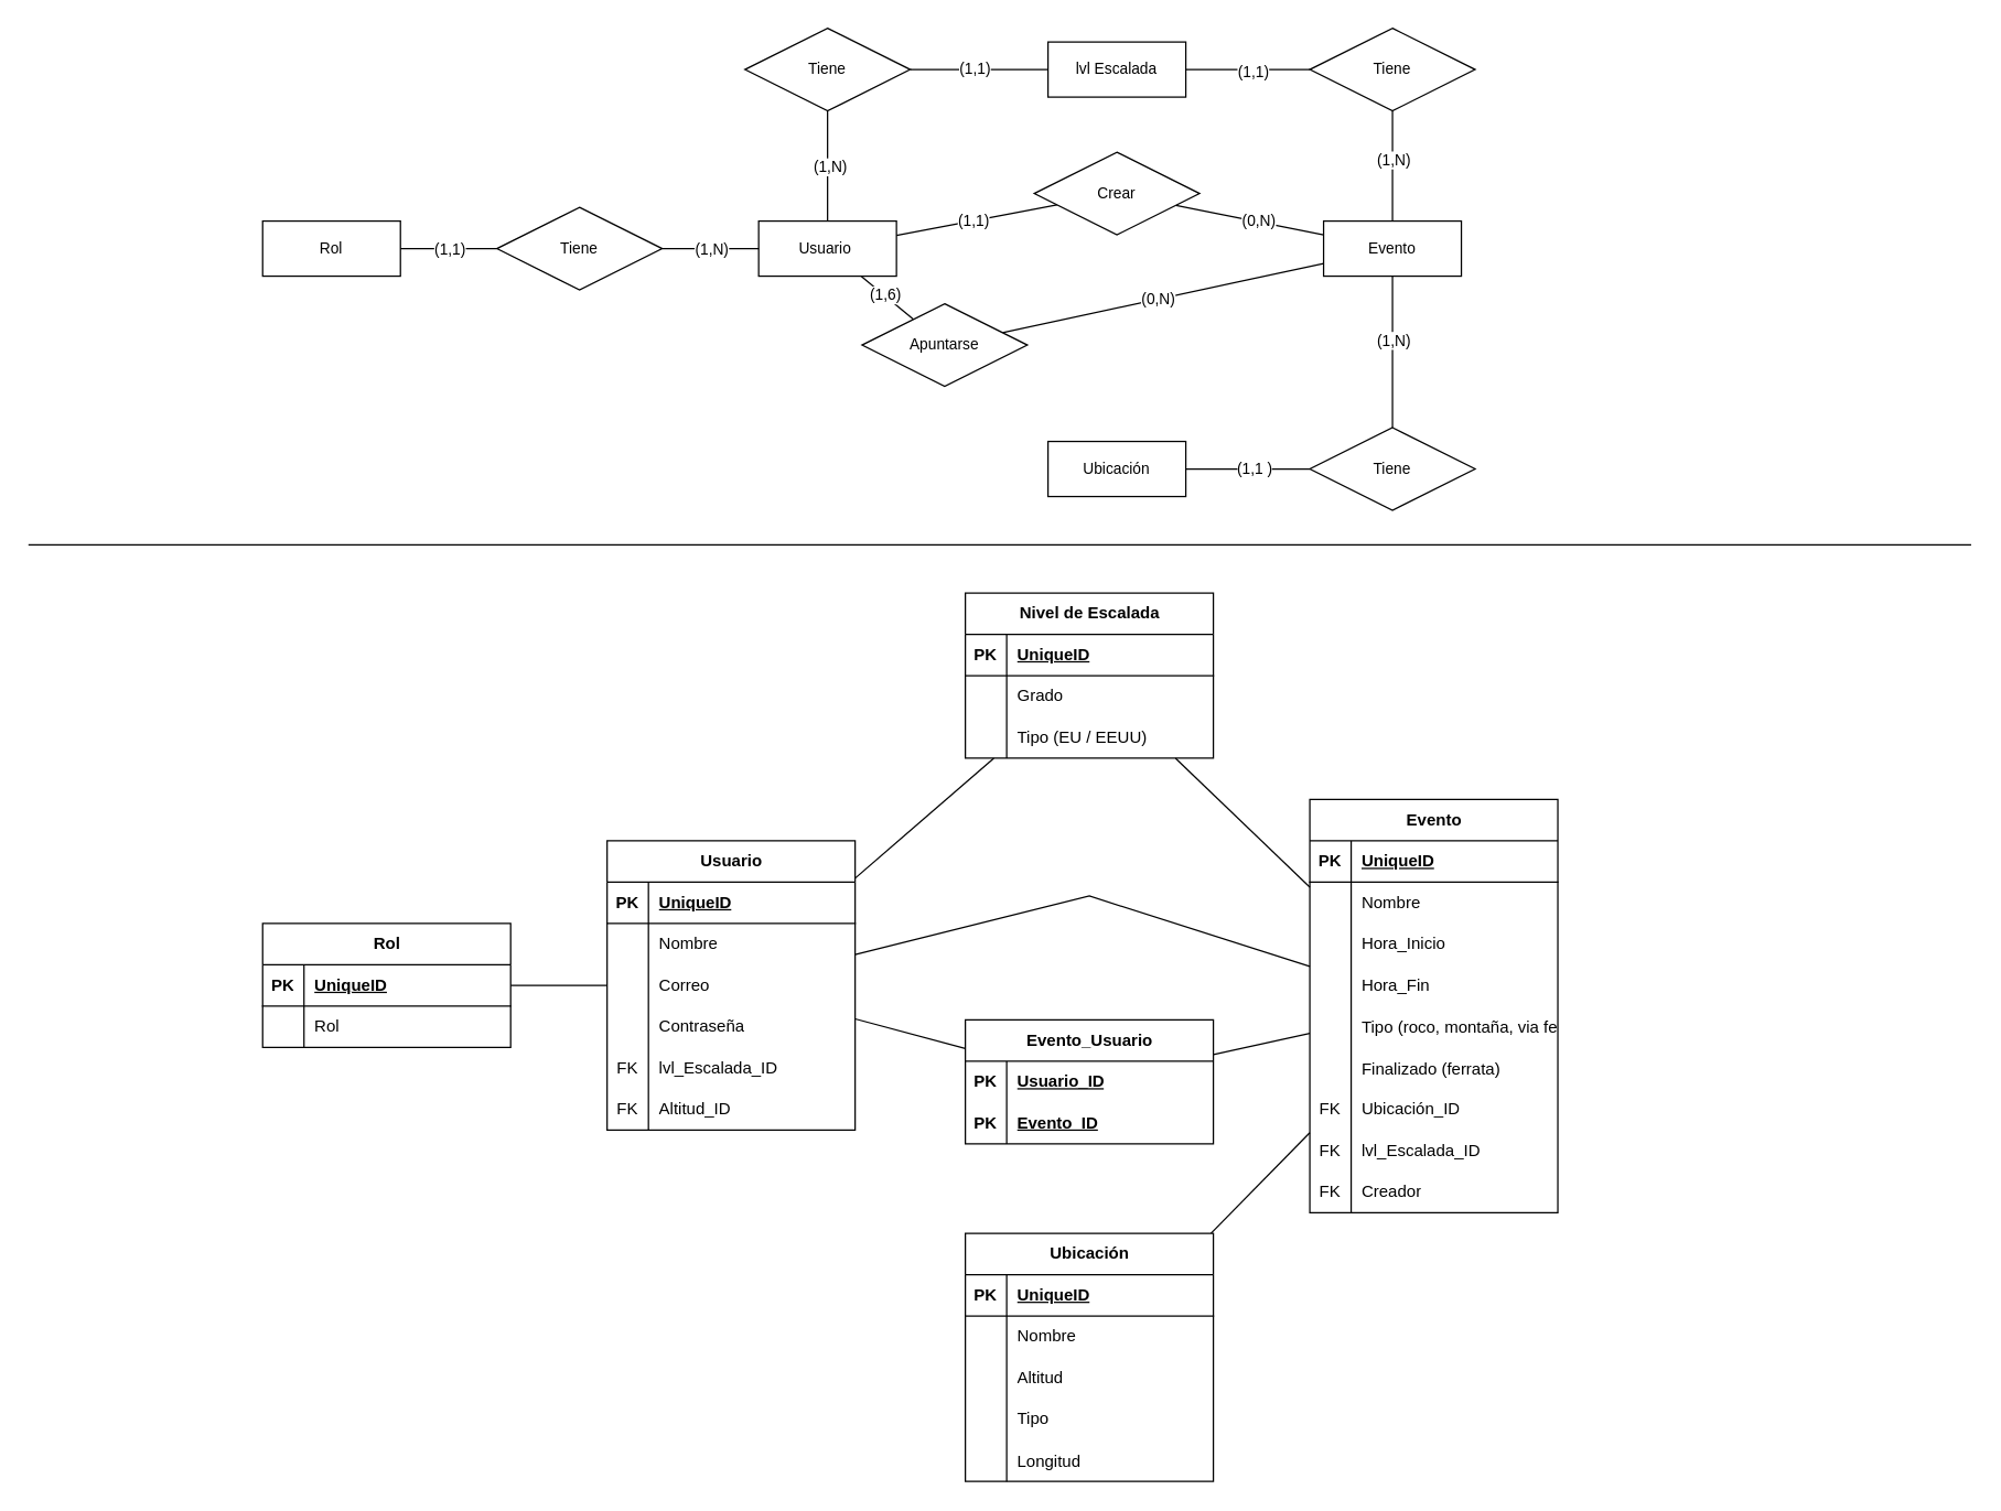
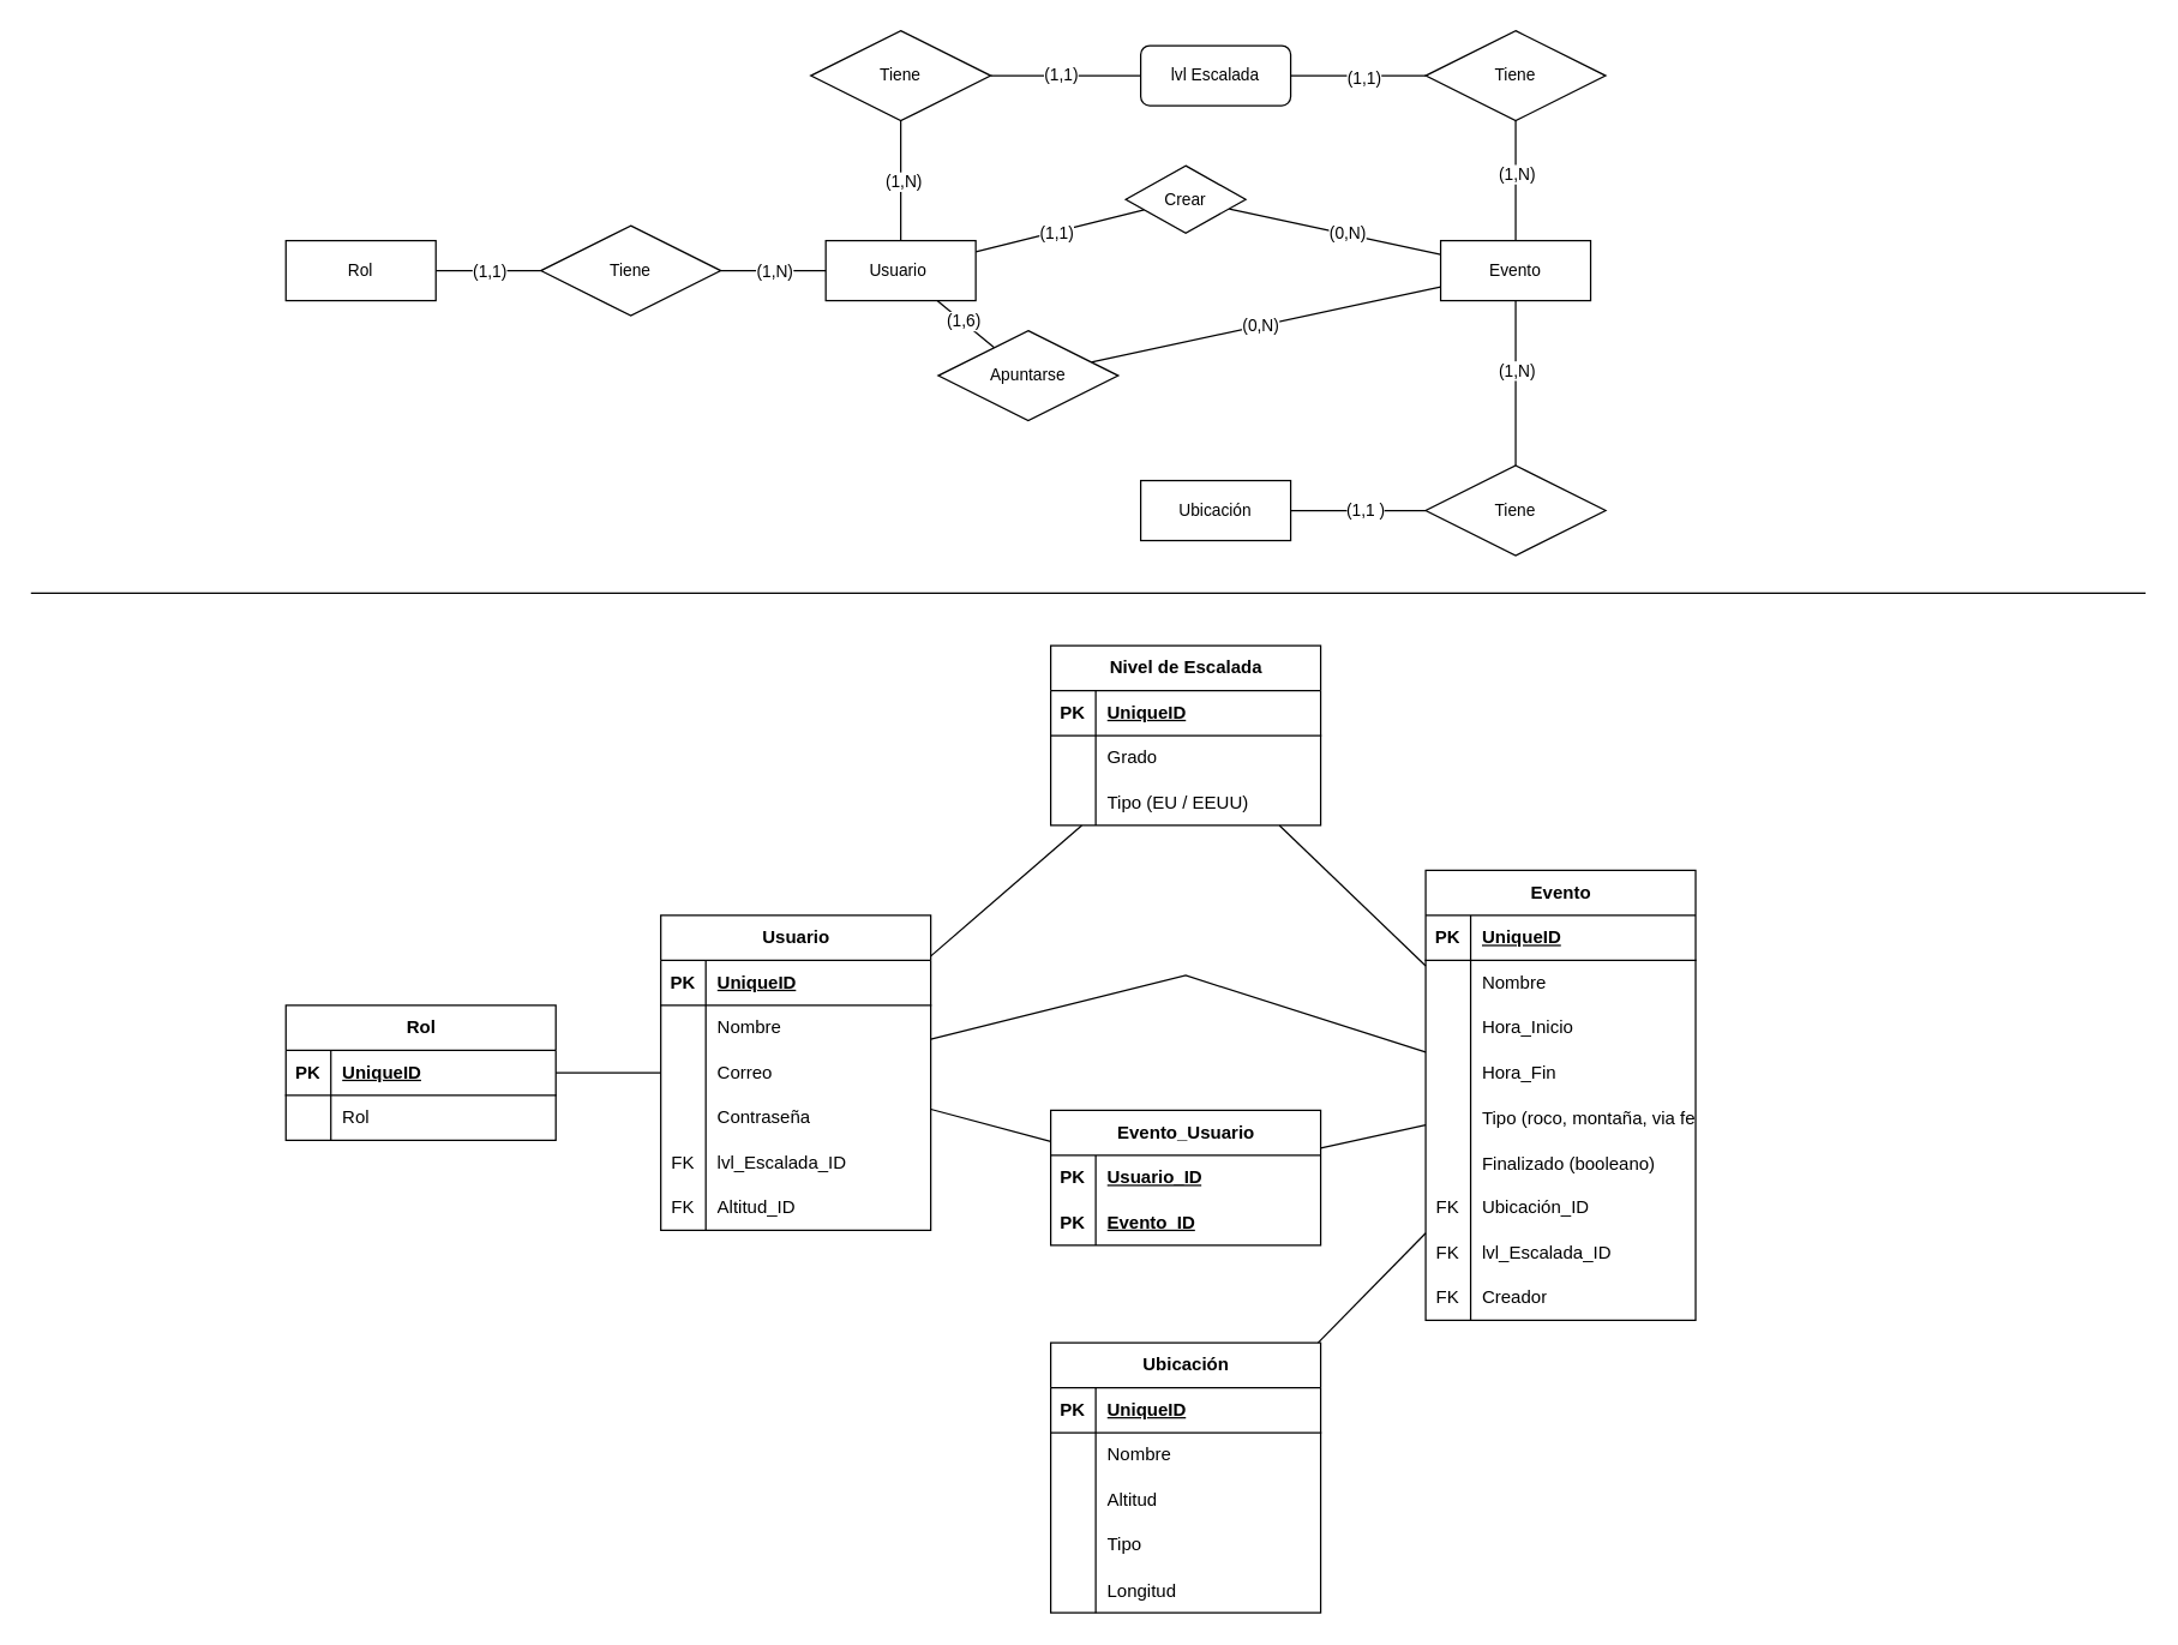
- <mxCell id="91" value="lvl Escalada" style="whiteSpace=wrap;html=1;align=center;fontFamily=Helvetica;fontSize=11;fontColor=default;labelBackgroundColor=default;" parent="1" vertex="1"><mxGeometry x="760" y="30" width="100" height="40" as="geometry" /></mxCell>
+ <mxCell id="91" value="lvl Escalada" style="whiteSpace=wrap;html=1;align=center;fontFamily=Helvetica;fontSize=11;fontColor=default;labelBackgroundColor=default;rounded=1;" parent="1" vertex="1"><mxGeometry x="760" y="30" width="100" height="40" as="geometry" /></mxCell>
- <mxCell id="110" value="Crear" style="shape=rhombus;perimeter=rhombusPerimeter;whiteSpace=wrap;html=1;align=center;fontFamily=Helvetica;fontSize=11;fontColor=default;labelBackgroundColor=default;" parent="1" vertex="1"><mxGeometry x="750" y="110" width="120" height="60" as="geometry" /></mxCell>
+ <mxCell id="110" value="Crear" style="shape=rhombus;perimeter=rhombusPerimeter;whiteSpace=wrap;html=1;align=center;fontFamily=Helvetica;fontSize=11;fontColor=default;labelBackgroundColor=default;" parent="1" vertex="1"><mxGeometry x="750" y="110" width="80" height="45" as="geometry" /></mxCell>
- <mxCell id="49" value="Finalizado (ferrata)" style="shape=partialRectangle;connectable=0;fillColor=none;top=0;left=0;bottom=0;right=0;align=left;spacingLeft=6;overflow=hidden;" parent="47" vertex="1"><mxGeometry x="30" width="150" height="30" as="geometry"><mxRectangle width="150" height="30" as="alternateBounds" /></mxGeometry></mxCell>
+ <mxCell id="49" value="Finalizado (booleano)" style="shape=partialRectangle;connectable=0;fillColor=none;top=0;left=0;bottom=0;right=0;align=left;spacingLeft=6;overflow=hidden;" parent="47" vertex="1"><mxGeometry x="30" width="150" height="30" as="geometry"><mxRectangle width="150" height="30" as="alternateBounds" /></mxGeometry></mxCell>
